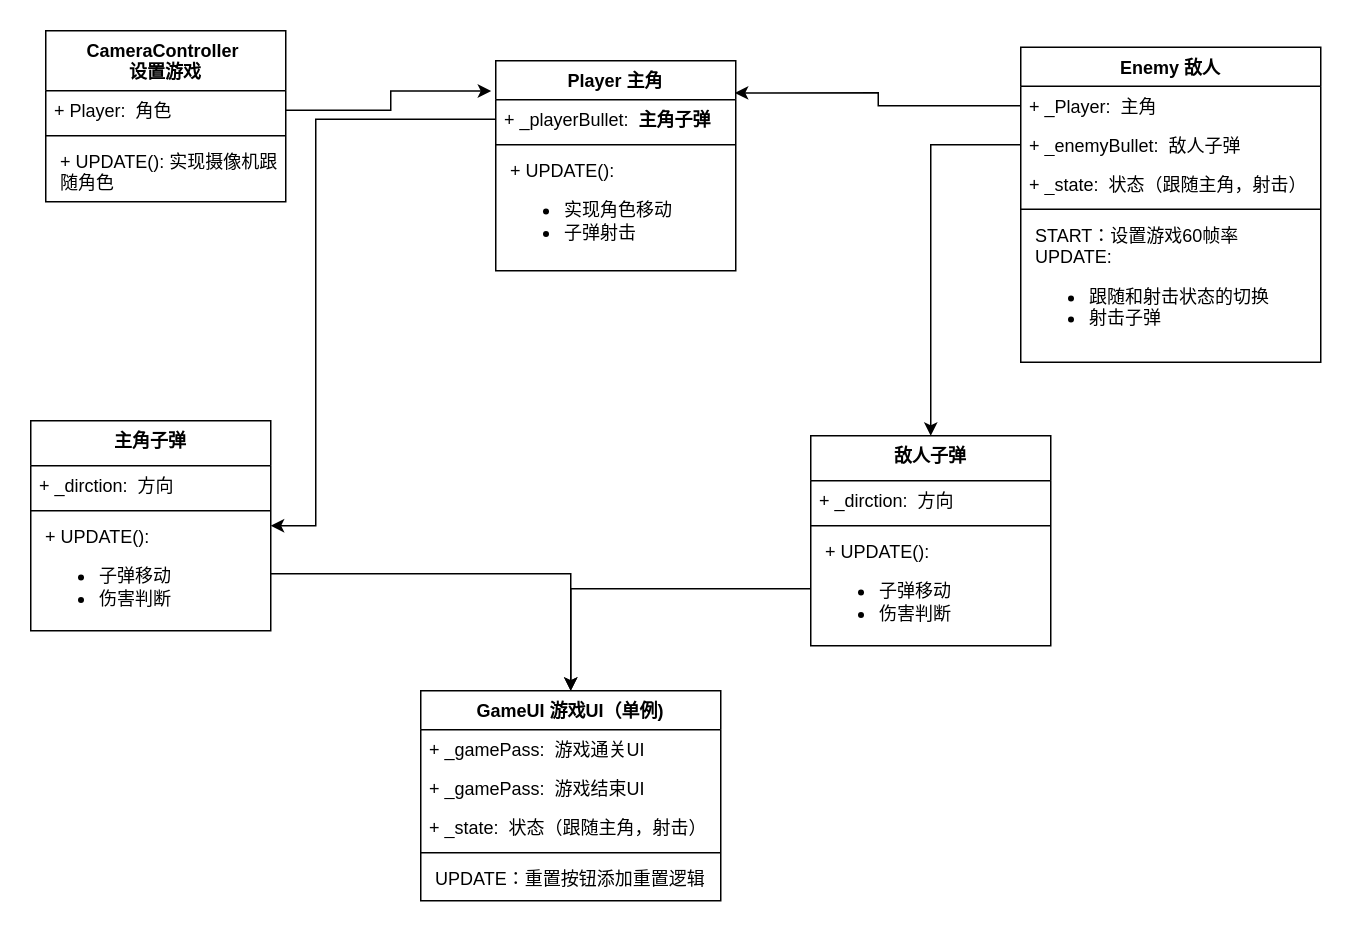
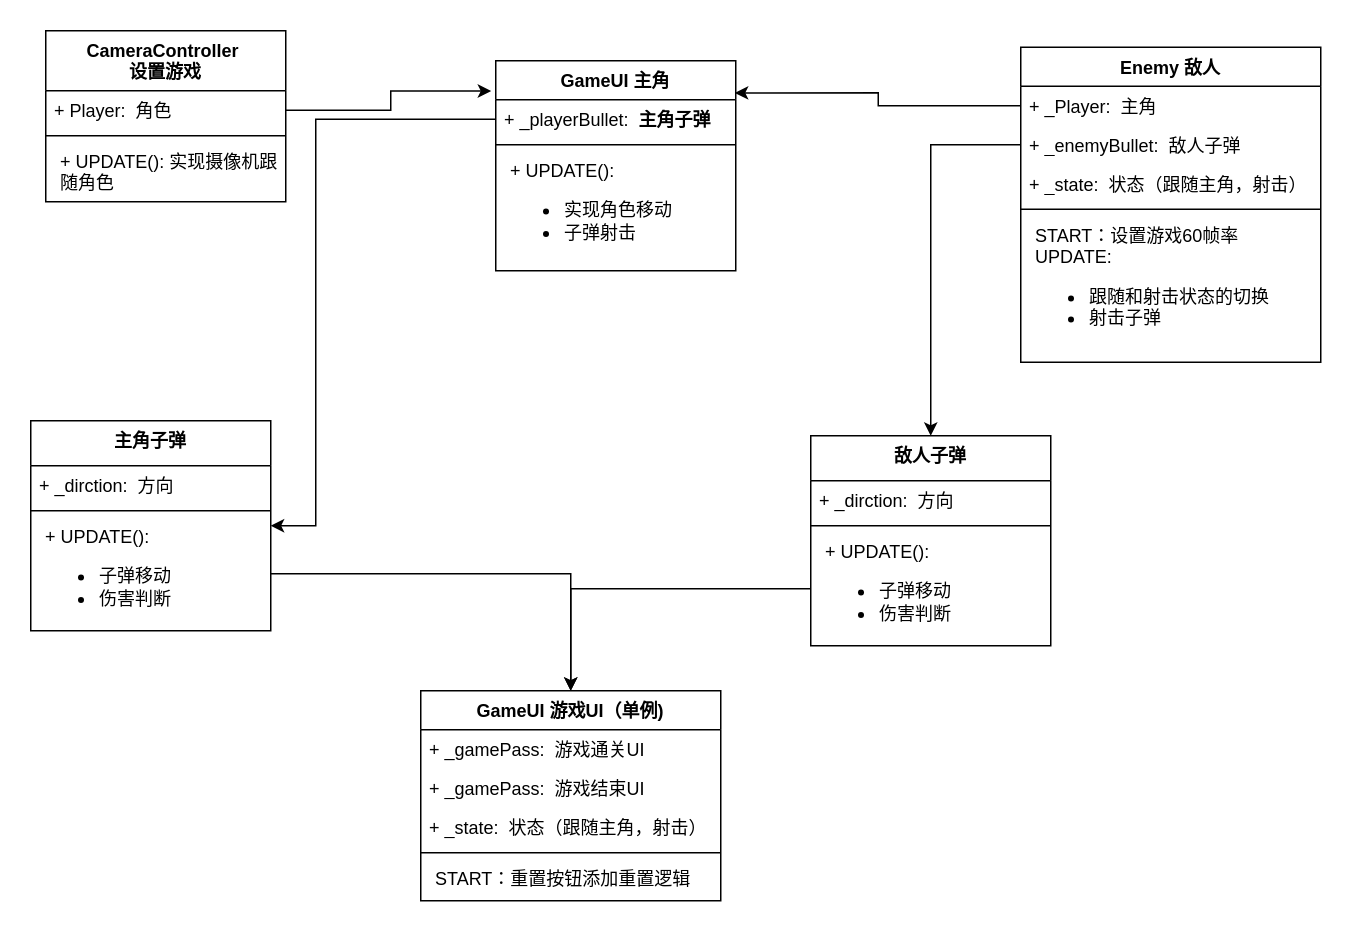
- <mxCell id="2" value="&lt;b&gt;Player 主角&lt;/b&gt;&lt;div&gt;&lt;b&gt;&lt;br&gt;&lt;/b&gt;&lt;/div&gt;" style="swimlane;fontStyle=1;align=center;verticalAlign=top;childLayout=stackLayout;horizontal=1;startSize=26;horizontalStack=0;resizeParent=1;resizeParentMax=0;resizeLast=0;collapsible=1;marginBottom=0;whiteSpace=wrap;html=1;" vertex="1" parent="1"><mxGeometry x="330" y="40" width="160" height="140" as="geometry"><mxRectangle x="390" y="40" width="100" height="40" as="alternateBounds" /></mxGeometry></mxCell>
+ <mxCell id="2" value="&lt;b&gt;GameUI 主角&lt;/b&gt;&lt;div&gt;&lt;b&gt;&lt;br&gt;&lt;/b&gt;&lt;/div&gt;" style="swimlane;fontStyle=1;align=center;verticalAlign=top;childLayout=stackLayout;horizontal=1;startSize=26;horizontalStack=0;resizeParent=1;resizeParentMax=0;resizeLast=0;collapsible=1;marginBottom=0;whiteSpace=wrap;html=1;" vertex="1" parent="1"><mxGeometry x="330" y="40" width="160" height="140" as="geometry"><mxRectangle x="390" y="40" width="100" height="40" as="alternateBounds" /></mxGeometry></mxCell>
- <mxCell id="32" value="&lt;p style=&quot;margin: 0px 0px 0px 4px;&quot;&gt;UPDATE：&lt;span style=&quot;background-color: transparent; color: light-dark(rgb(0, 0, 0), rgb(255, 255, 255));&quot;&gt;重置按钮添加重置逻辑&lt;/span&gt;&lt;/p&gt;&lt;p style=&quot;margin: 0px 0px 0px 4px;&quot;&gt;&lt;br&gt;&lt;/p&gt;&lt;p&gt;&lt;/p&gt;" style="text;strokeColor=none;fillColor=none;align=left;verticalAlign=top;spacingLeft=4;spacingRight=4;overflow=hidden;rotatable=0;points=[[0,0.5],[1,0.5]];portConstraint=eastwest;whiteSpace=wrap;html=1;" vertex="1" parent="27"><mxGeometry y="112" width="200" height="28" as="geometry" /></mxCell>
+ <mxCell id="32" value="&lt;p style=&quot;margin: 0px 0px 0px 4px;&quot;&gt;START：&lt;span style=&quot;background-color: transparent; color: light-dark(rgb(0, 0, 0), rgb(255, 255, 255));&quot;&gt;重置按钮添加重置逻辑&lt;/span&gt;&lt;/p&gt;&lt;p style=&quot;margin: 0px 0px 0px 4px;&quot;&gt;&lt;br&gt;&lt;/p&gt;&lt;p&gt;&lt;/p&gt;" style="text;strokeColor=none;fillColor=none;align=left;verticalAlign=top;spacingLeft=4;spacingRight=4;overflow=hidden;rotatable=0;points=[[0,0.5],[1,0.5]];portConstraint=eastwest;whiteSpace=wrap;html=1;" vertex="1" parent="27"><mxGeometry y="112" width="200" height="28" as="geometry" /></mxCell>
